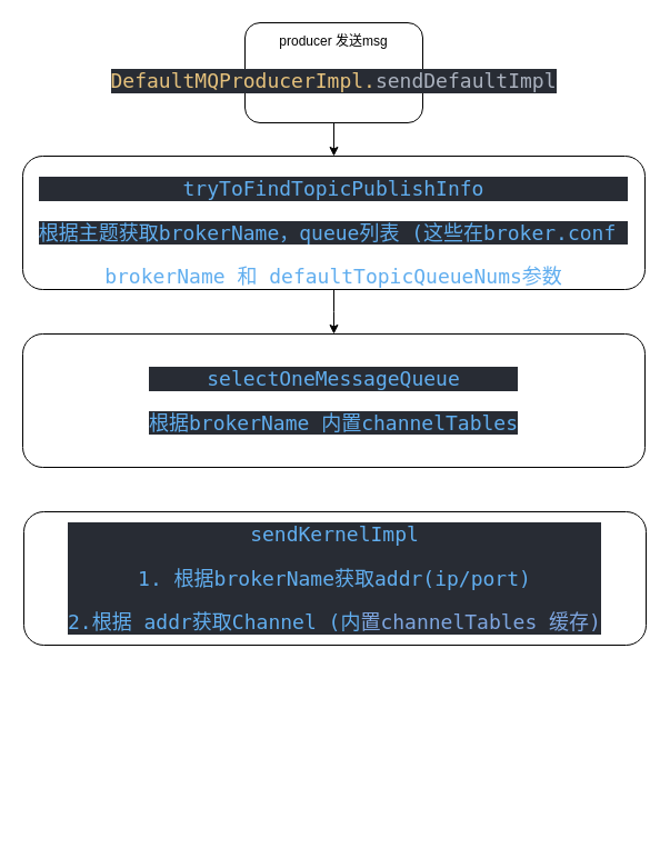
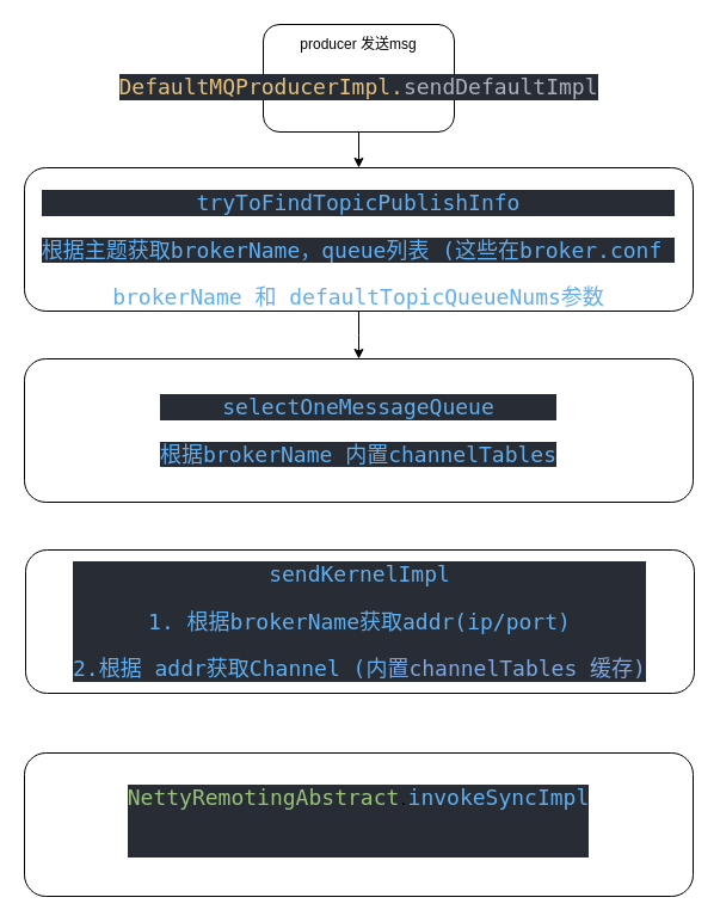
+ <mxCell id="8" value="&lt;pre style=&quot;background-color: rgb(40, 44, 52);&quot;&gt;&lt;pre style=&quot;&quot;&gt;&lt;span style=&quot;color: rgb(152, 195, 121); font-family: Menlo, monospace; font-size: 13.5pt;&quot;&gt;NettyRemotingAbstract&lt;/span&gt;.&lt;font face=&quot;Menlo, monospace&quot; color=&quot;#61aeef&quot;&gt;&lt;span style=&quot;font-size: 18px;&quot;&gt;invokeSyncImpl&lt;/span&gt;&lt;/font&gt;&lt;span style=&quot;font-size: 18px;&quot;&gt;&lt;br&gt;&lt;/span&gt;&lt;/pre&gt;&lt;pre style=&quot;font-size: 18px;&quot;&gt;&lt;br&gt;&lt;/pre&gt;&lt;/pre&gt;" style="rounded=1;whiteSpace=wrap;html=1;" vertex="1" parent="1"><mxGeometry x="20" y="630" width="560" height="120" as="geometry" /></mxCell>
